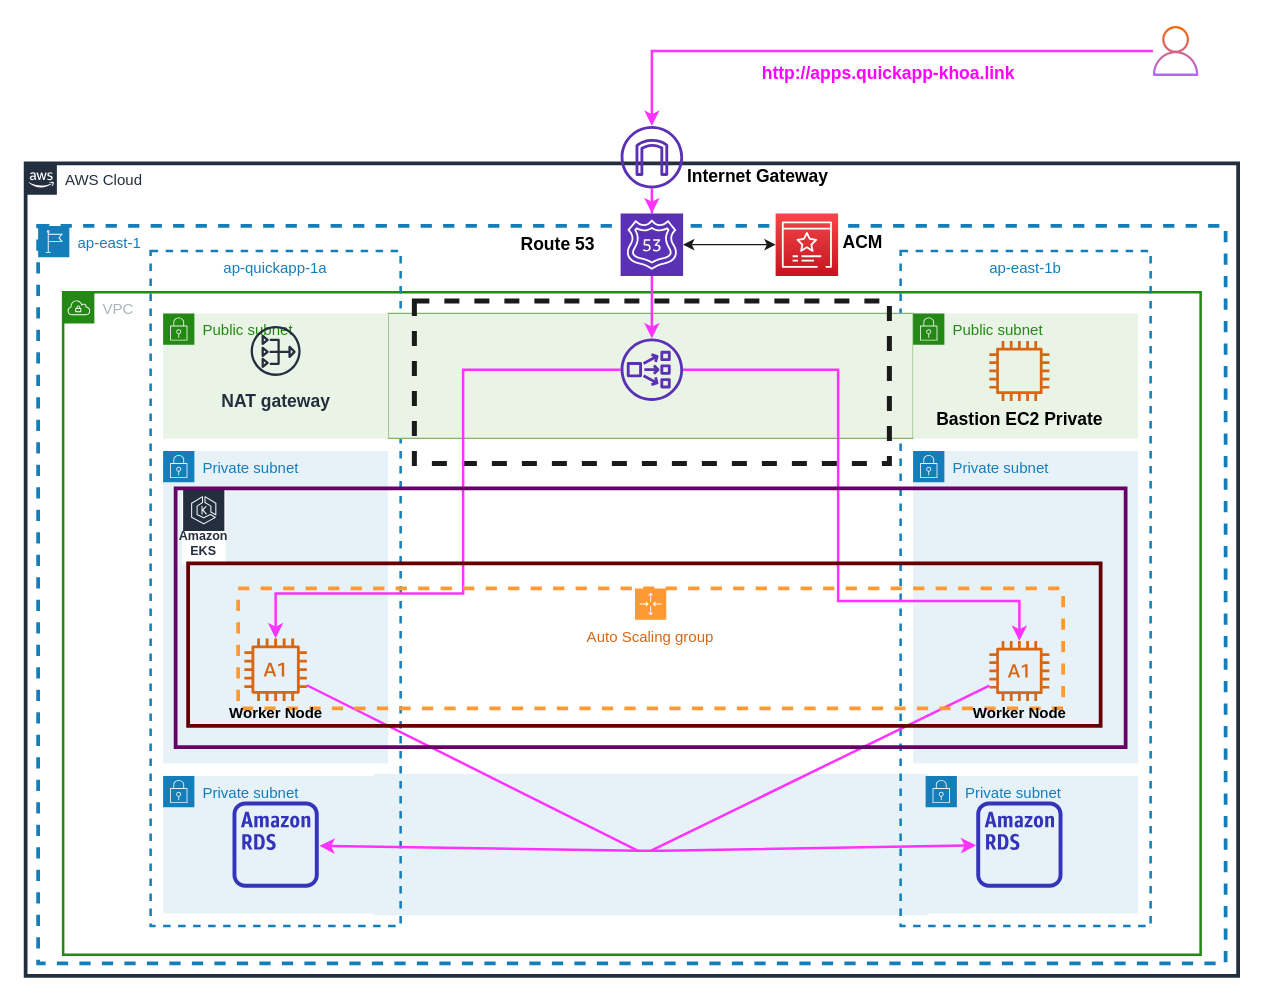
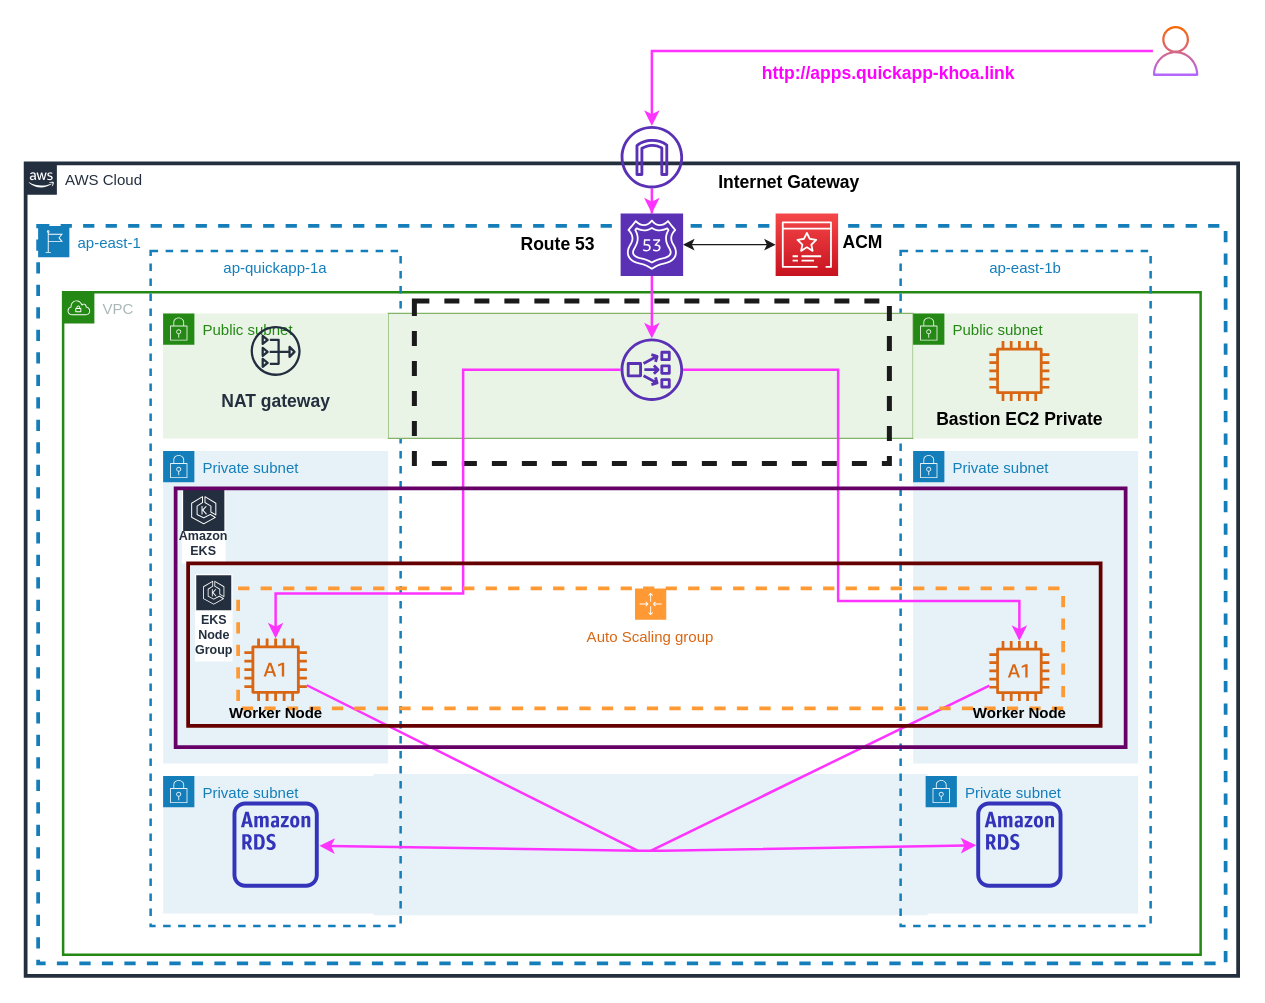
- <mxCell id="38" value="&lt;b&gt;&lt;font style=&quot;font-size: 14px&quot;&gt;Internet Gateway&lt;/font&gt;&lt;/b&gt;" style="text;html=1;strokeColor=none;fillColor=none;align=center;verticalAlign=middle;whiteSpace=wrap;rounded=0;shadow=0;glass=0;sketch=0;" vertex="1" parent="1"><mxGeometry x="546" y="130" width="120" height="20" as="geometry" /></mxCell>
+ <mxCell id="38" value="&lt;b&gt;&lt;font style=&quot;font-size: 14px&quot;&gt;Internet Gateway&lt;/font&gt;&lt;/b&gt;" style="text;html=1;strokeColor=none;fillColor=none;align=center;verticalAlign=middle;whiteSpace=wrap;rounded=0;shadow=0;glass=0;sketch=0;" vertex="1" parent="1"><mxGeometry x="571" y="135" width="120" height="20" as="geometry" /></mxCell>
+ <mxCell id="49" value="EKS Node Group" style="outlineConnect=0;fontColor=#232F3E;gradientColor=none;strokeColor=#ffffff;fillColor=#232F3E;dashed=0;verticalLabelPosition=middle;verticalAlign=bottom;align=center;html=1;whiteSpace=wrap;fontSize=10;fontStyle=1;spacing=3;shape=mxgraph.aws4.productIcon;prIcon=mxgraph.aws4.eks;rounded=0;shadow=0;glass=0;sketch=0;" vertex="1" parent="1"><mxGeometry x="155.5" y="458.44" width="30" height="70.12" as="geometry" /></mxCell>
